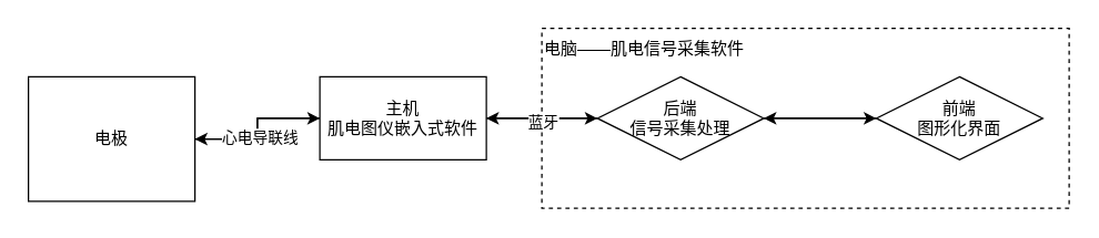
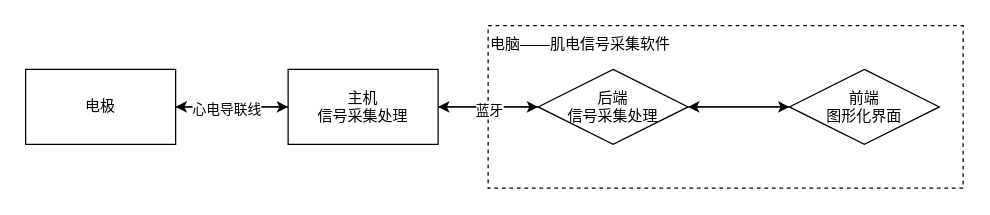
- <mxCell id="8" value="&lt;div&gt;主机&lt;/div&gt;&lt;div&gt;肌电图仪嵌入式软件&lt;br&gt;&lt;/div&gt;" style="whiteSpace=wrap;html=1;rounded=0;" vertex="1" parent="1"><mxGeometry x="230" y="55" width="120" height="60" as="geometry" /></mxCell>
+ <mxCell id="8" value="&lt;div&gt;主机&lt;/div&gt;&lt;div&gt;信号采集处理&lt;br&gt;&lt;/div&gt;" style="whiteSpace=wrap;html=1;rounded=0;" vertex="1" parent="1"><mxGeometry x="230" y="55" width="120" height="60" as="geometry" /></mxCell>
- <mxCell id="4" value="&lt;div&gt;电极&lt;/div&gt;" style="rounded=0;whiteSpace=wrap;html=1;" vertex="1" parent="1"><mxGeometry x="20" y="55" width="120" height="90" as="geometry" /></mxCell>
+ <mxCell id="4" value="&lt;div&gt;电极&lt;/div&gt;" style="rounded=0;whiteSpace=wrap;html=1;" vertex="1" parent="1"><mxGeometry x="20" y="55" width="120" height="60" as="geometry" /></mxCell>
